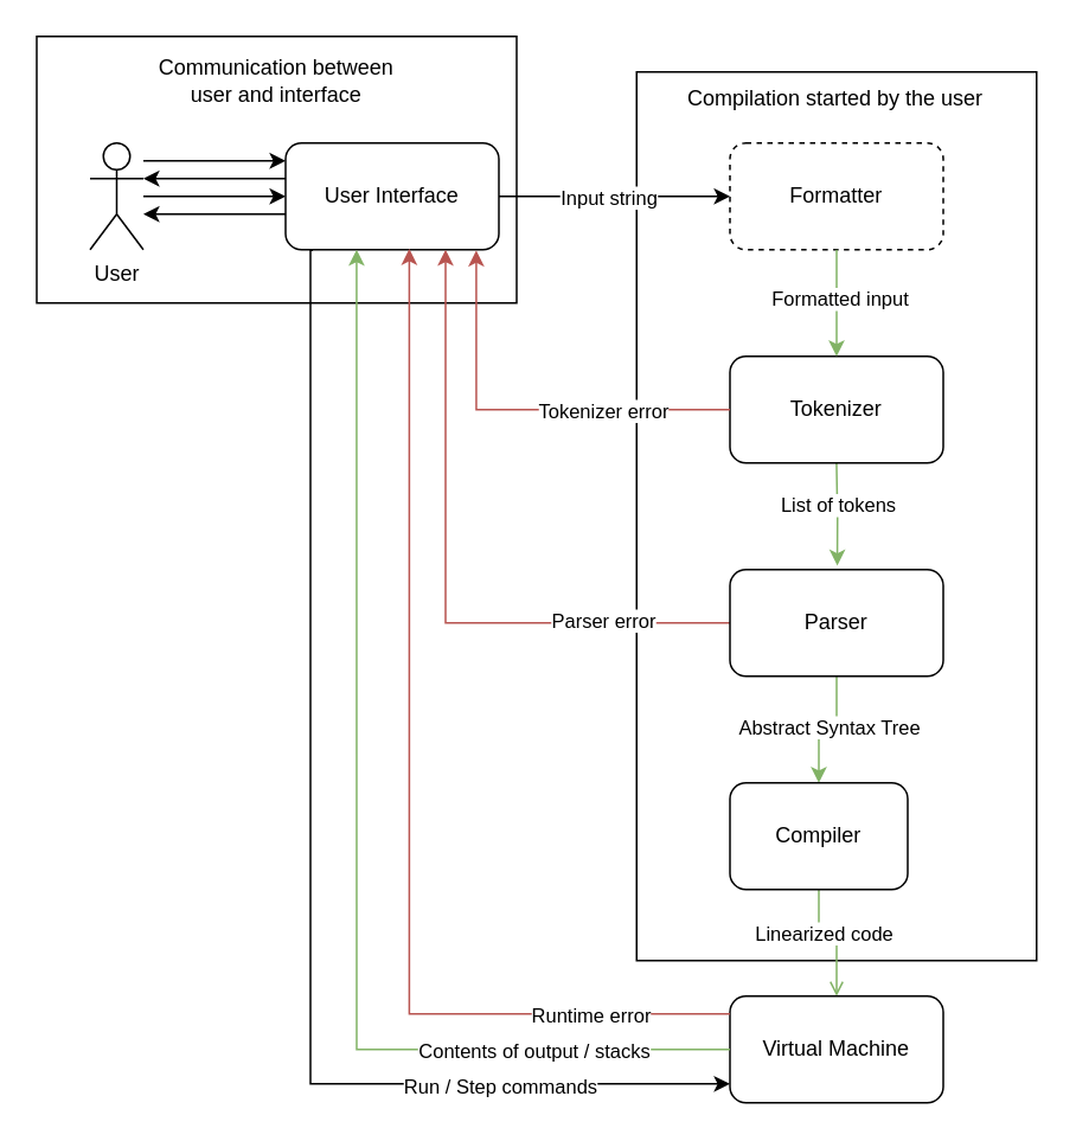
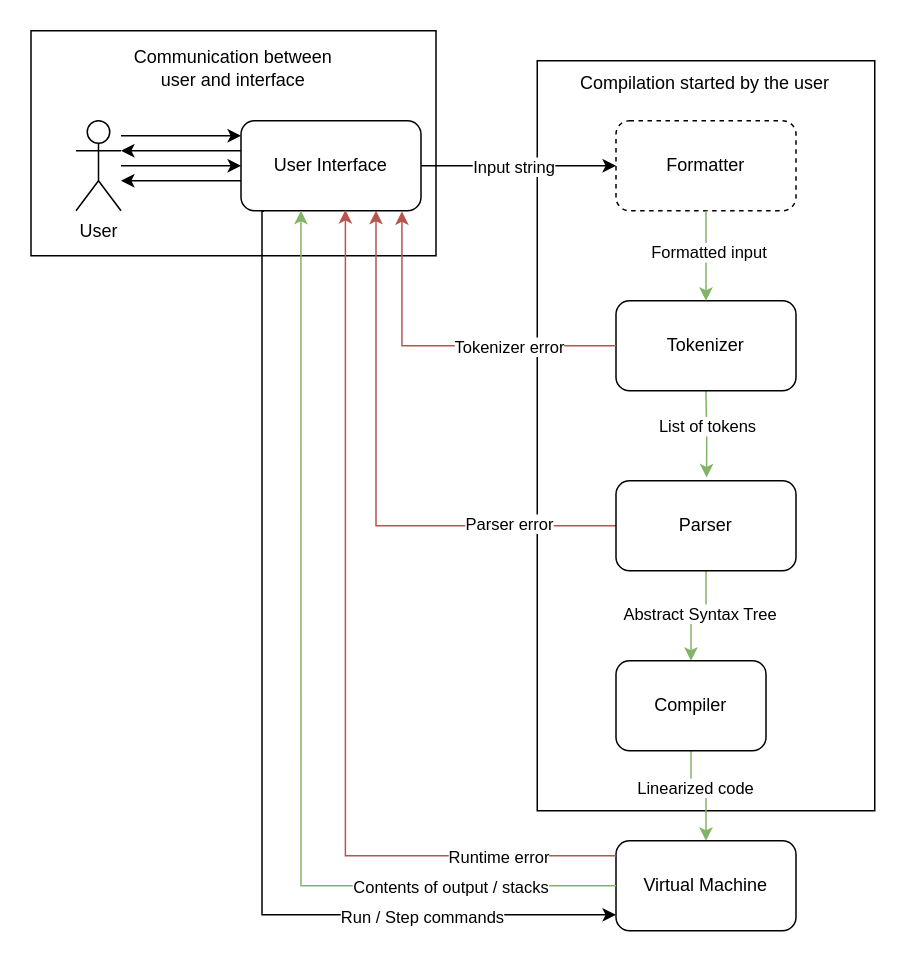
- <mxCell id="20" style="edgeStyle=orthogonalEdgeStyle;rounded=0;orthogonalLoop=1;jettySize=auto;html=1;entryX=0.5;entryY=0;entryDx=0;entryDy=0;fillColor=#d5e8d4;strokeColor=#82b366;endArrow=open;" parent="1" source="22" target="23" edge="1"><mxGeometry relative="1" as="geometry" /></mxCell>
+ <mxCell id="20" style="edgeStyle=orthogonalEdgeStyle;rounded=0;orthogonalLoop=1;jettySize=auto;html=1;entryX=0.5;entryY=0;entryDx=0;entryDy=0;fillColor=#d5e8d4;strokeColor=#82b366;" parent="1" source="22" target="23" edge="1"><mxGeometry relative="1" as="geometry" /></mxCell>
